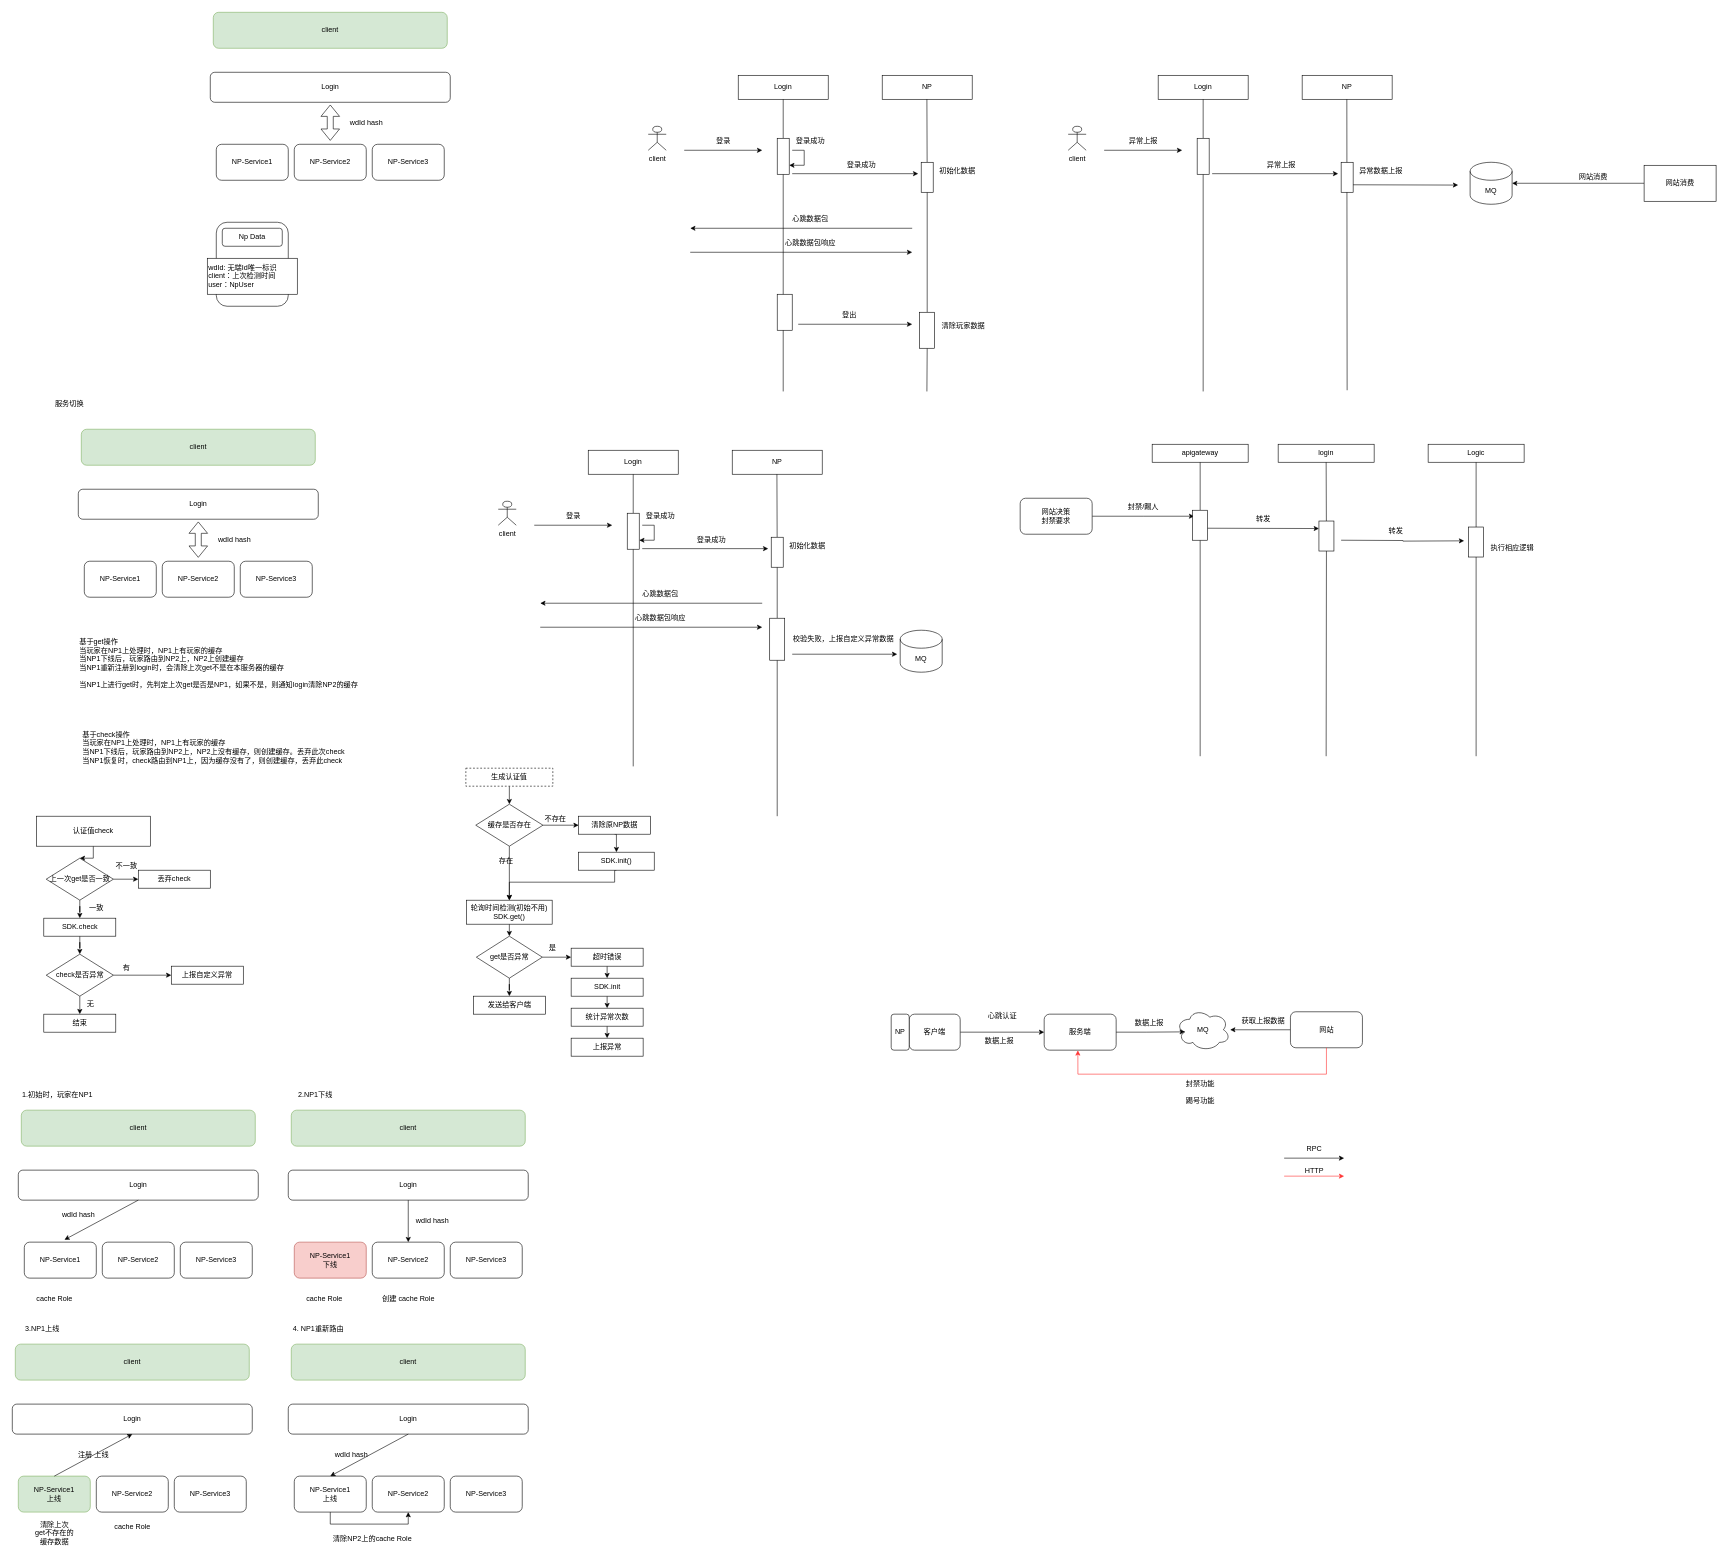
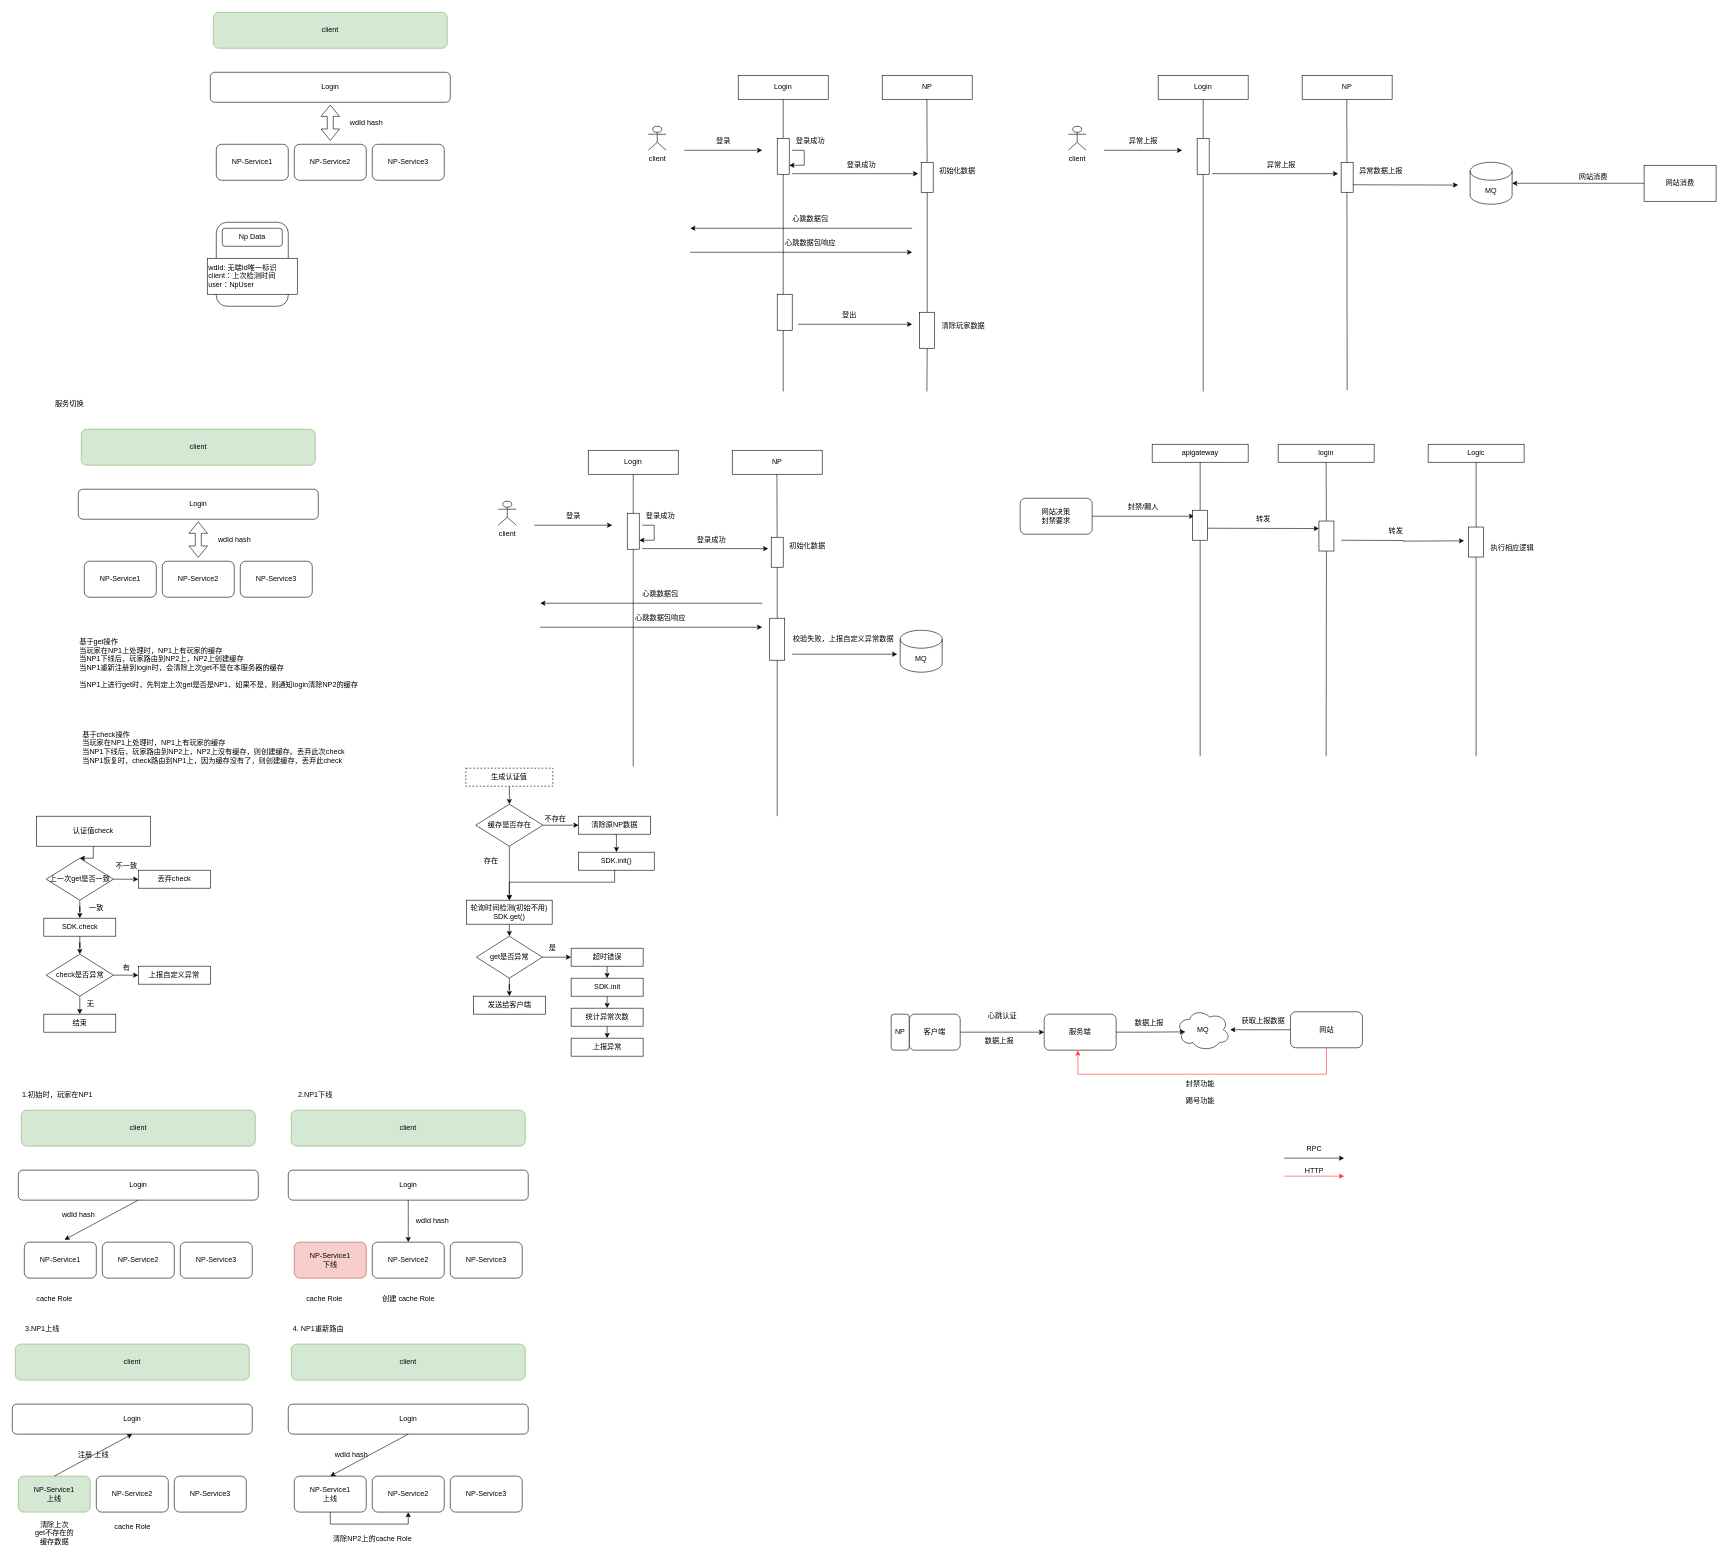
- <mxCell id="190" value="存在" style="text;html=1;align=center;verticalAlign=middle;resizable=0;points=[];autosize=1;strokeColor=none;fillColor=none;" vertex="1" parent="1"><mxGeometry x="817.5" y="1420" width="50" height="30" as="geometry" /></mxCell>
+ <mxCell id="190" value="存在" style="text;html=1;align=center;verticalAlign=middle;resizable=0;points=[];autosize=1;strokeColor=none;fillColor=none;" vertex="1" parent="1"><mxGeometry x="792.5" y="1420" width="50" height="30" as="geometry" /></mxCell>
- <mxCell id="144" value="上报自定义异常" style="rounded=0;whiteSpace=wrap;html=1;" vertex="1" parent="1"><mxGeometry x="285" y="1610" width="120" height="30" as="geometry" /></mxCell>
+ <mxCell id="144" value="上报自定义异常" style="rounded=0;whiteSpace=wrap;html=1;" vertex="1" parent="1"><mxGeometry x="230" y="1610" width="120" height="30" as="geometry" /></mxCell>
